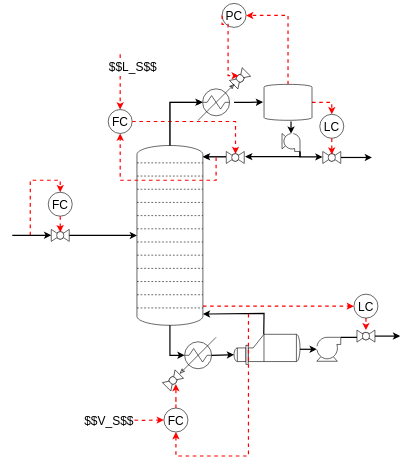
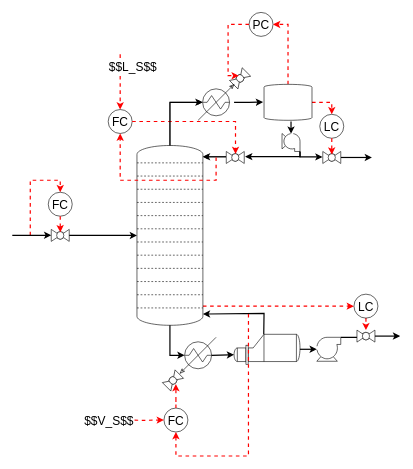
- <mxCell id="3" value="&lt;span style=&quot;font-size: 20px;&quot;&gt;PC&lt;/span&gt;" style="ellipse;whiteSpace=wrap;html=1;fontSize=20;" parent="1" vertex="1"><mxGeometry x="370" y="5" width="40" height="40" as="geometry" /></mxCell>
+ <mxCell id="3" value="&lt;span style=&quot;font-size: 20px;&quot;&gt;PC&lt;/span&gt;" style="ellipse;whiteSpace=wrap;html=1;fontSize=20;" parent="1" vertex="1"><mxGeometry x="415" y="20" width="40" height="40" as="geometry" /></mxCell>
